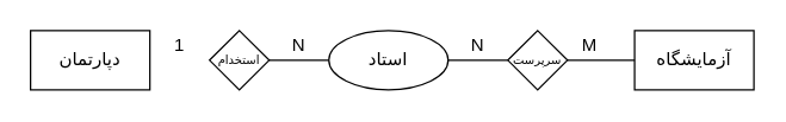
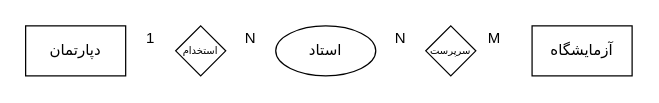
- <mxCell id="5" style="edgeStyle=orthogonalEdgeStyle;rounded=1;orthogonalLoop=1;jettySize=auto;html=1;entryX=0;entryY=0.5;entryDx=0;entryDy=0;fontFamily=B Yekan;endArrow=none;endFill=0;strokeColor=default;" parent="1" source="6" target="3" edge="1"><mxGeometry relative="1" as="geometry" /></mxCell>
- <mxCell id="7" style="edgeStyle=orthogonalEdgeStyle;rounded=1;orthogonalLoop=1;jettySize=auto;html=1;entryX=1;entryY=0.5;entryDx=0;entryDy=0;fontFamily=B Yekan;endArrow=none;endFill=0;strokeColor=default;" parent="1" source="9" target="3" edge="1"><mxGeometry relative="1" as="geometry" /></mxCell>
- <mxCell id="8" style="edgeStyle=orthogonalEdgeStyle;rounded=1;orthogonalLoop=1;jettySize=auto;html=1;entryX=0;entryY=0.5;entryDx=0;entryDy=0;fontFamily=B Yekan;endArrow=none;endFill=0;strokeColor=default;" parent="1" source="9" target="4" edge="1"><mxGeometry relative="1" as="geometry" /></mxCell>
